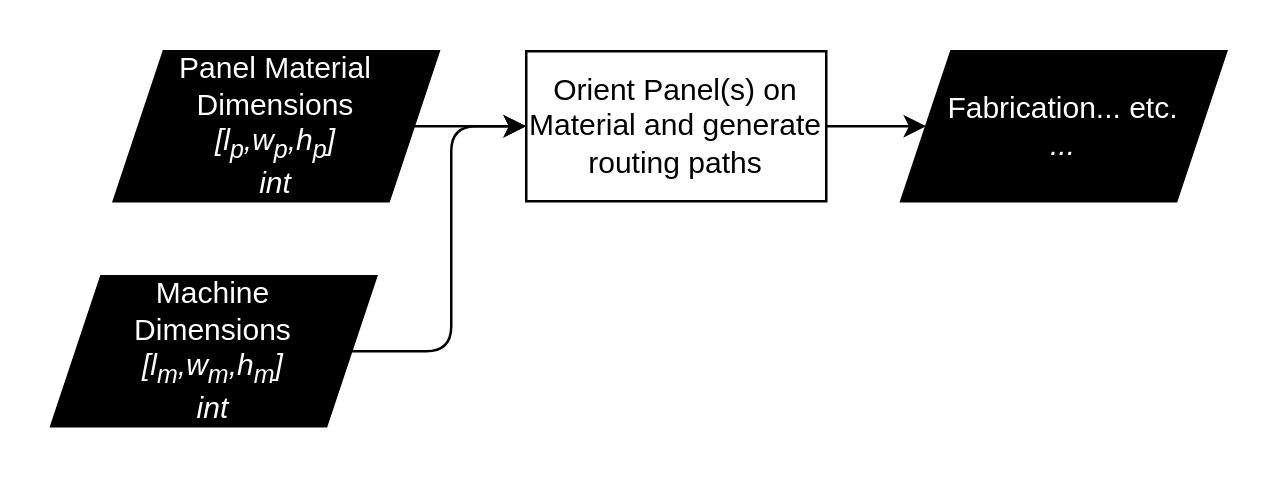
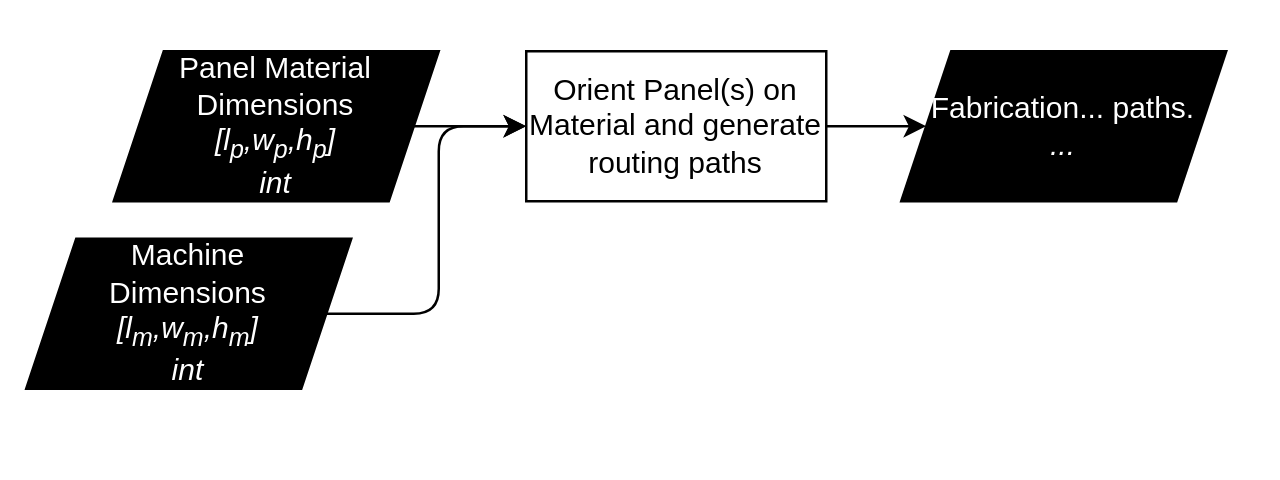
- <mxCell id="8" value="Fabrication... etc.&lt;br&gt;&lt;i&gt;...&lt;/i&gt;" style="shape=parallelogram;perimeter=parallelogramPerimeter;whiteSpace=wrap;html=1;fixedSize=1;fillColor=#000000;fontColor=#FFFFFF;" parent="1" vertex="1"><mxGeometry x="360" y="20" width="130" height="60" as="geometry" /></mxCell>
+ <mxCell id="8" value="Fabrication... paths.&lt;br&gt;&lt;i&gt;...&lt;/i&gt;" style="shape=parallelogram;perimeter=parallelogramPerimeter;whiteSpace=wrap;html=1;fixedSize=1;fillColor=#000000;fontColor=#FFFFFF;" parent="1" vertex="1"><mxGeometry x="360" y="20" width="130" height="60" as="geometry" /></mxCell>
- <mxCell id="7" value="Machine&lt;br&gt;Dimensions&lt;br&gt;&lt;i&gt;[l&lt;sub&gt;m&lt;/sub&gt;,w&lt;sub&gt;m&lt;/sub&gt;,h&lt;sub&gt;m&lt;/sub&gt;] &lt;br&gt;int&lt;/i&gt;" style="shape=parallelogram;perimeter=parallelogramPerimeter;whiteSpace=wrap;html=1;fixedSize=1;fillColor=#000000;fontColor=#FFFFFF;" parent="1" vertex="1"><mxGeometry x="20" y="110" width="130" height="60" as="geometry" /></mxCell>
+ <mxCell id="7" value="Machine&lt;br&gt;Dimensions&lt;br&gt;&lt;i&gt;[l&lt;sub&gt;m&lt;/sub&gt;,w&lt;sub&gt;m&lt;/sub&gt;,h&lt;sub&gt;m&lt;/sub&gt;] &lt;br&gt;int&lt;/i&gt;" style="shape=parallelogram;perimeter=parallelogramPerimeter;whiteSpace=wrap;html=1;fixedSize=1;fillColor=#000000;fontColor=#FFFFFF;" parent="1" vertex="1"><mxGeometry x="10" y="95" width="130" height="60" as="geometry" /></mxCell>
